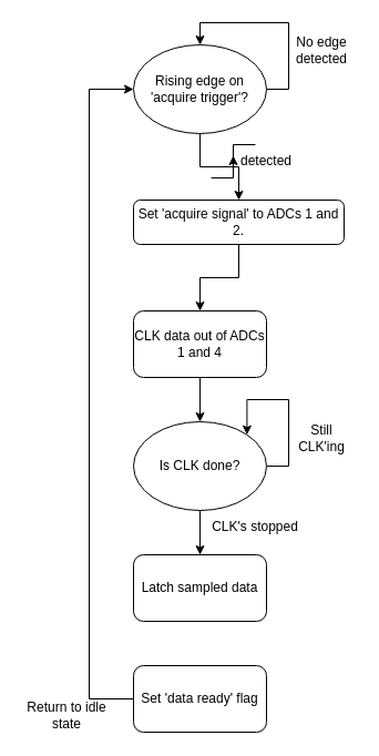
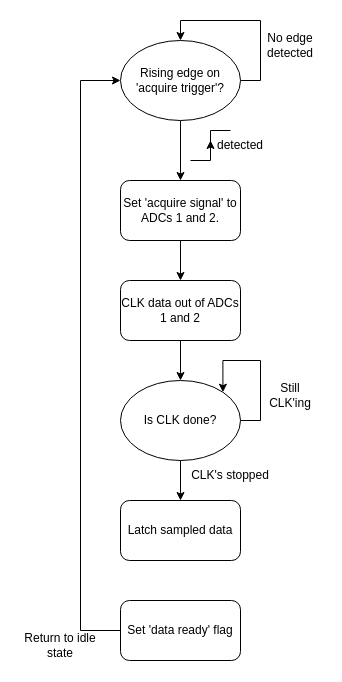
- <mxCell id="7" value="Set 'acquire signal' to ADCs 1 and 2." style="rounded=1;whiteSpace=wrap;html=1;" vertex="1" parent="1"><mxGeometry x="120" y="180" width="190" height="40" as="geometry" /></mxCell>
+ <mxCell id="7" value="Set 'acquire signal' to ADCs 1 and 2." style="rounded=1;whiteSpace=wrap;html=1;" vertex="1" parent="1"><mxGeometry x="120" y="180" width="120" height="60" as="geometry" /></mxCell>
- <mxCell id="14" value="CLK data out of ADCs 1 and 4" style="rounded=1;whiteSpace=wrap;html=1;" vertex="1" parent="1"><mxGeometry x="120" y="280" width="120" height="60" as="geometry" /></mxCell>
+ <mxCell id="14" value="CLK data out of ADCs 1 and 2" style="rounded=1;whiteSpace=wrap;html=1;" vertex="1" parent="1"><mxGeometry x="120" y="280" width="120" height="60" as="geometry" /></mxCell>
